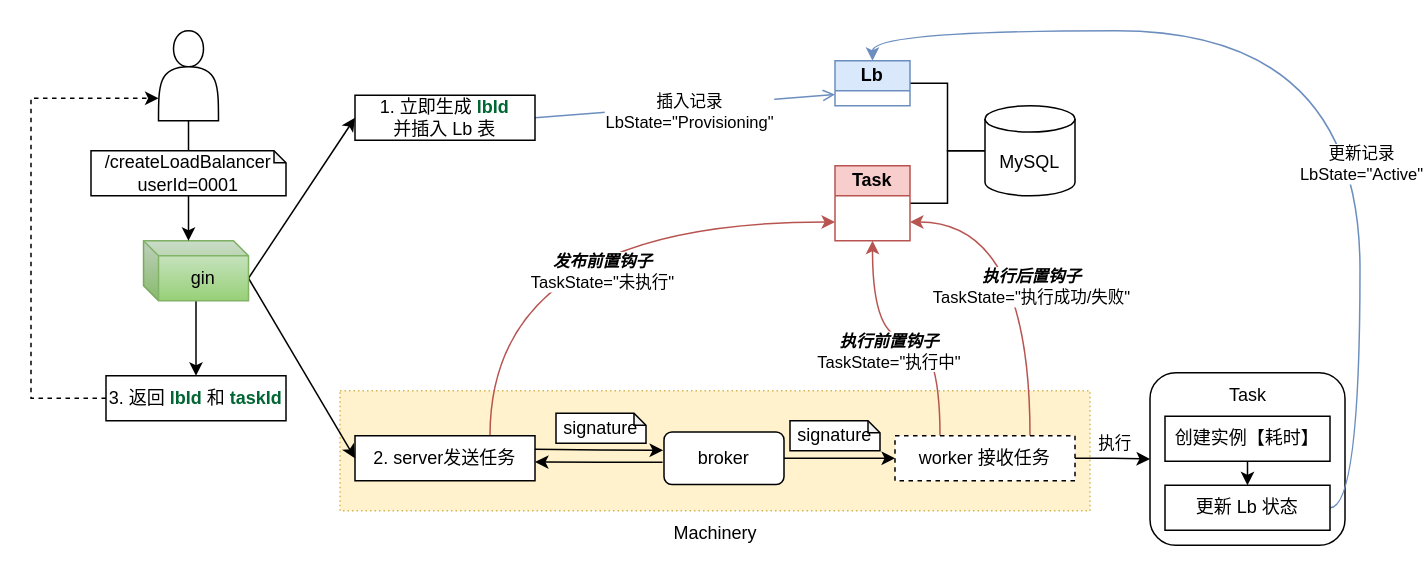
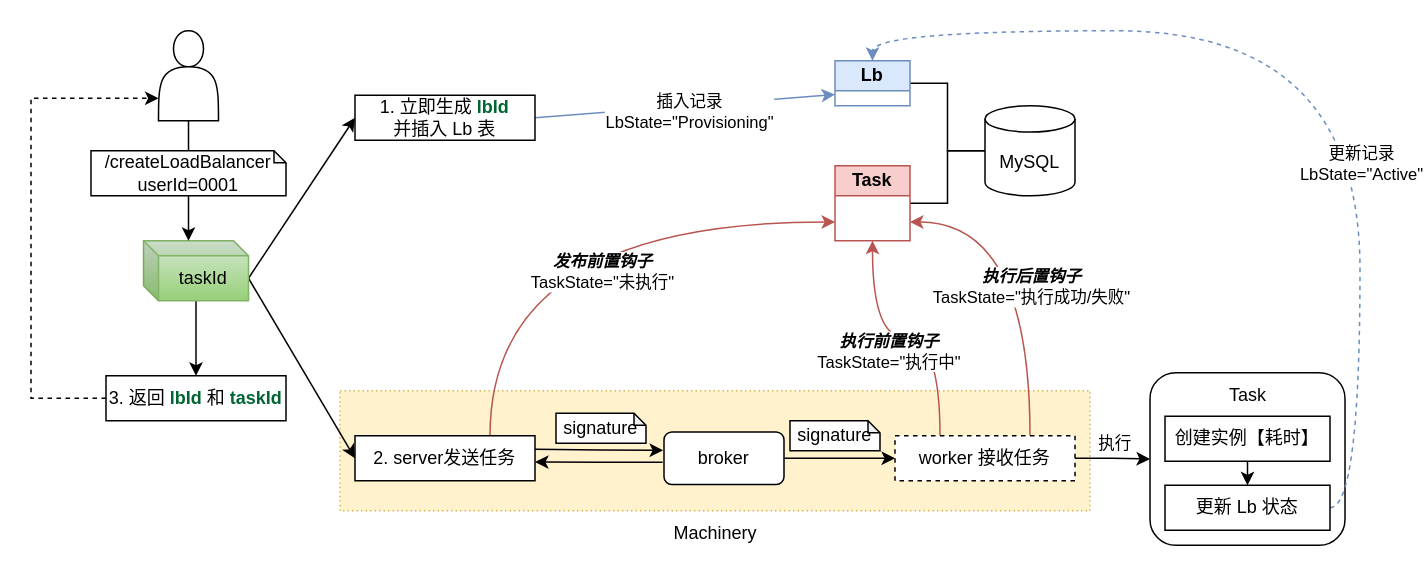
- <mxCell id="40" style="edgeStyle=orthogonalEdgeStyle;rounded=0;orthogonalLoop=1;jettySize=auto;html=1;exitX=1;exitY=0.5;exitDx=0;exitDy=0;entryX=0.5;entryY=0;entryDx=0;entryDy=0;fillColor=#dae8fc;strokeColor=#6c8ebf;curved=1;" edge="1" parent="1" source="43" target="27"><mxGeometry relative="1" as="geometry" /></mxCell>
+ <mxCell id="40" style="edgeStyle=orthogonalEdgeStyle;rounded=0;orthogonalLoop=1;jettySize=auto;html=1;exitX=1;exitY=0.5;exitDx=0;exitDy=0;entryX=0.5;entryY=0;entryDx=0;entryDy=0;fillColor=#dae8fc;strokeColor=#6c8ebf;curved=1;dashed=1;" edge="1" parent="1" source="43" target="27"><mxGeometry relative="1" as="geometry" /></mxCell>
- <mxCell id="10" style="rounded=0;orthogonalLoop=1;jettySize=auto;html=1;exitX=1;exitY=0.5;exitDx=0;exitDy=0;entryX=0;entryY=0.75;entryDx=0;entryDy=0;fillColor=#dae8fc;strokeColor=#6c8ebf;endArrow=open;" edge="1" parent="1" source="12" target="27"><mxGeometry relative="1" as="geometry" /></mxCell>
+ <mxCell id="10" style="rounded=0;orthogonalLoop=1;jettySize=auto;html=1;exitX=1;exitY=0.5;exitDx=0;exitDy=0;entryX=0;entryY=0.75;entryDx=0;entryDy=0;fillColor=#dae8fc;strokeColor=#6c8ebf;" edge="1" parent="1" source="12" target="27"><mxGeometry relative="1" as="geometry" /></mxCell>
- <mxCell id="6" value="gin" style="shape=cube;whiteSpace=wrap;html=1;boundedLbl=1;backgroundOutline=1;darkOpacity=0.05;darkOpacity2=0.1;size=10;fillColor=#d5e8d4;strokeColor=#82B366;gradientColor=#97d077;" vertex="1" parent="1"><mxGeometry x="95" y="160" width="70" height="40" as="geometry" /></mxCell>
+ <mxCell id="6" value="taskId" style="shape=cube;whiteSpace=wrap;html=1;boundedLbl=1;backgroundOutline=1;darkOpacity=0.05;darkOpacity2=0.1;size=10;fillColor=#d5e8d4;strokeColor=#82B366;gradientColor=#97d077;" vertex="1" parent="1"><mxGeometry x="95" y="160" width="70" height="40" as="geometry" /></mxCell>
